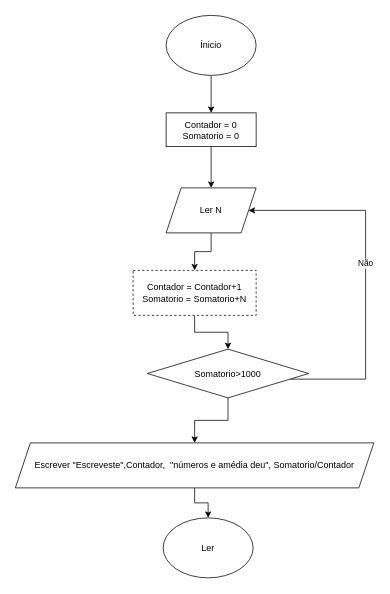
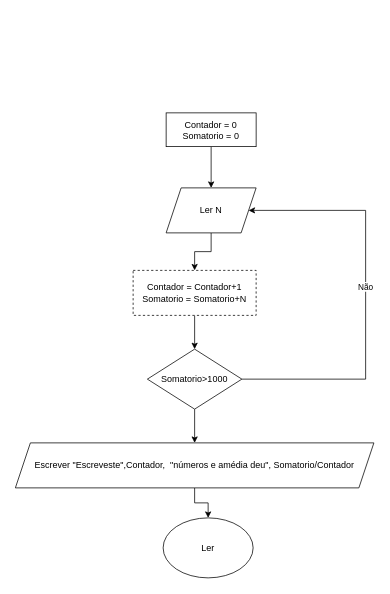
- <mxCell id="4" value="Ínicio" style="ellipse;whiteSpace=wrap;html=1;" vertex="1" parent="1"><mxGeometry x="221" y="20" width="120" height="80" as="geometry" /></mxCell>
- <mxCell id="3" value="" style="edgeStyle=orthogonalEdgeStyle;rounded=0;orthogonalLoop=1;jettySize=auto;html=1;" edge="1" parent="1" source="4" target="6"><mxGeometry relative="1" as="geometry" /></mxCell>
- <mxCell id="14" value="Somatorio&amp;gt;1000" style="rhombus;whiteSpace=wrap;html=1;" vertex="1" parent="1"><mxGeometry x="196" y="465" width="215" height="65" as="geometry" /></mxCell>
+ <mxCell id="14" value="Somatorio&amp;gt;1000" style="rhombus;whiteSpace=wrap;html=1;" vertex="1" parent="1"><mxGeometry x="196" y="465" width="126" height="80" as="geometry" /></mxCell>
